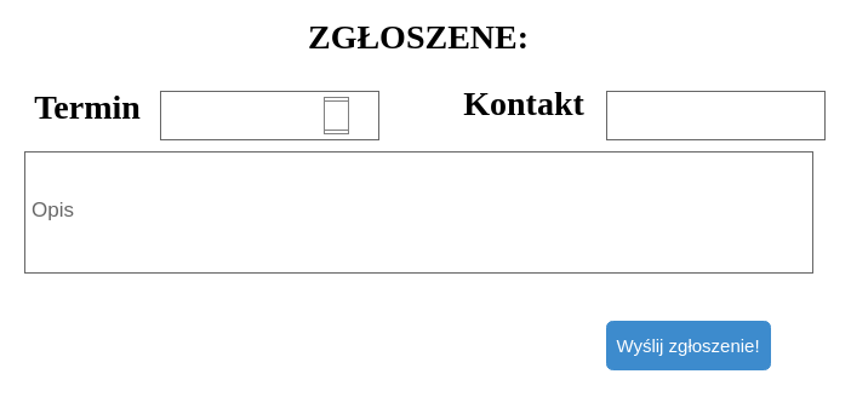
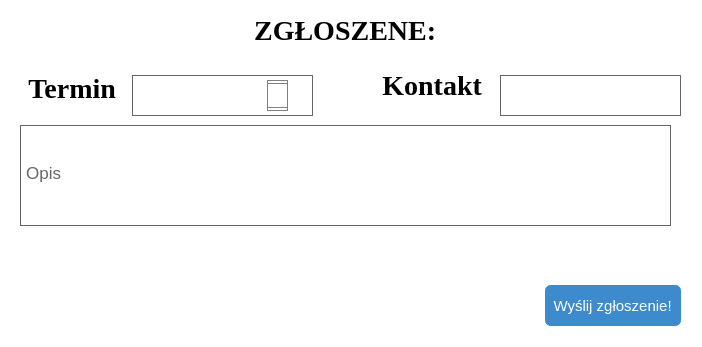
- <mxCell id="9" value="&lt;font style=&quot;font-size: 15px&quot;&gt;Wyślij zgłoszenie!&lt;/font&gt;" style="html=1;shadow=0;dashed=0;shape=mxgraph.bootstrap.rrect;rSize=5;fillColor=#3D8BCD;align=center;strokeColor=#3D8BCD;fontColor=#ffffff;fontSize=10;whiteSpace=wrap;" vertex="1" parent="1"><mxGeometry x="500" y="265" width="135" height="40" as="geometry" /></mxCell>
+ <mxCell id="9" value="&lt;font style=&quot;font-size: 15px&quot;&gt;Wyślij zgłoszenie!&lt;/font&gt;" style="html=1;shadow=0;dashed=0;shape=mxgraph.bootstrap.rrect;rSize=5;fillColor=#3D8BCD;align=center;strokeColor=#3D8BCD;fontColor=#ffffff;fontSize=10;whiteSpace=wrap;" vertex="1" parent="1"><mxGeometry x="545" y="285" width="135" height="40" as="geometry" /></mxCell>
